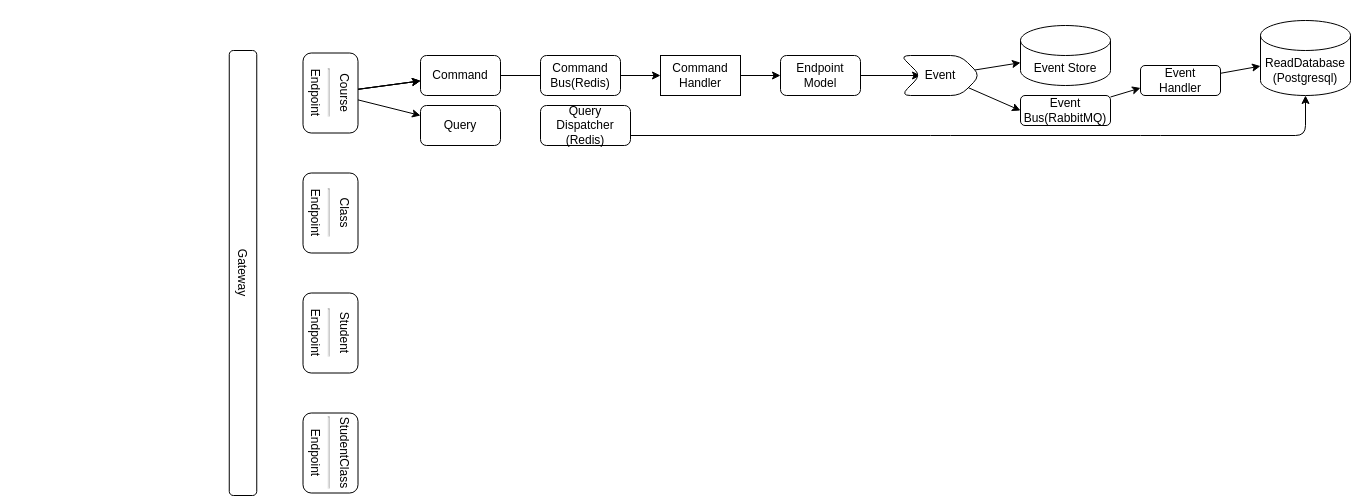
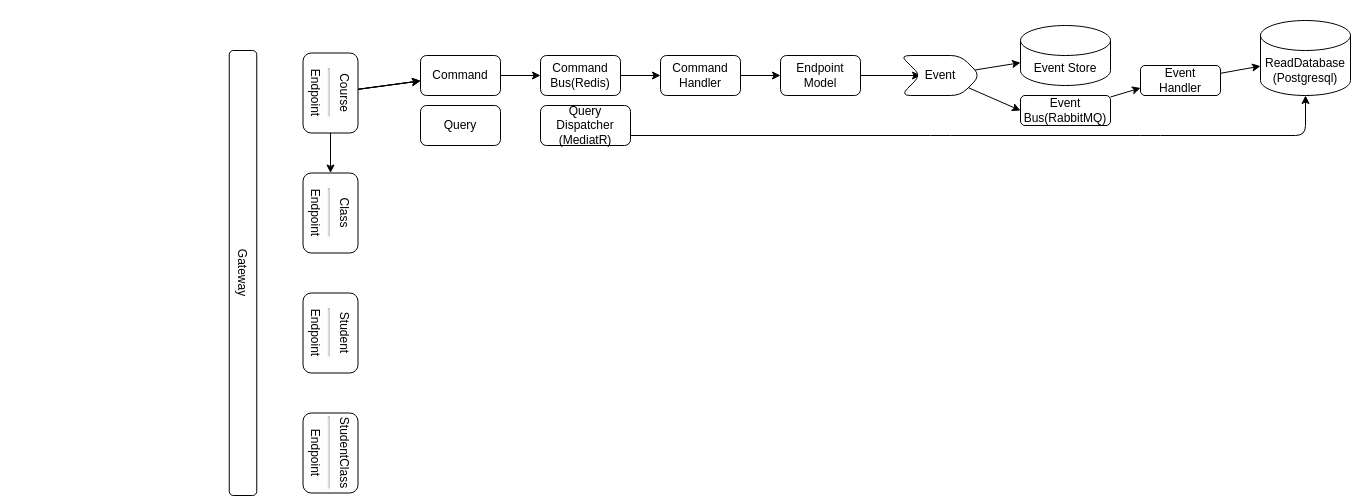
- <mxCell id="11" value="" style="edgeStyle=none;html=1;endArrow=none;" edge="1" parent="1" source="12" target="14"><mxGeometry relative="1" as="geometry" /></mxCell>
+ <mxCell id="11" value="" style="edgeStyle=none;html=1;" edge="1" parent="1" source="12" target="14"><mxGeometry relative="1" as="geometry" /></mxCell>
- <mxCell id="16" value="Command&lt;br&gt;Handler" style="whiteSpace=wrap;html=1;rounded=0;" vertex="1" parent="1"><mxGeometry x="660" y="55" width="80" height="40" as="geometry" /></mxCell>
+ <mxCell id="16" value="Command&lt;br&gt;Handler" style="whiteSpace=wrap;html=1;rounded=1;" vertex="1" parent="1"><mxGeometry x="660" y="55" width="80" height="40" as="geometry" /></mxCell>
- <mxCell id="5" value="" style="edgeStyle=none;html=1;" edge="1" parent="1" source="6" target="28"><mxGeometry relative="1" as="geometry" /></mxCell>
+ <mxCell id="5" value="" style="edgeStyle=none;html=1;" edge="1" parent="1" source="6" target="8"><mxGeometry relative="1" as="geometry" /></mxCell>
- <mxCell id="30" value="Query Dispatcher&lt;br&gt;(Redis)" style="whiteSpace=wrap;html=1;rounded=1;" vertex="1" parent="1"><mxGeometry x="540" y="105" width="90" height="40" as="geometry" /></mxCell>
+ <mxCell id="30" value="Query Dispatcher&lt;br&gt;(MediatR)" style="whiteSpace=wrap;html=1;rounded=1;" vertex="1" parent="1"><mxGeometry x="540" y="105" width="90" height="40" as="geometry" /></mxCell>
